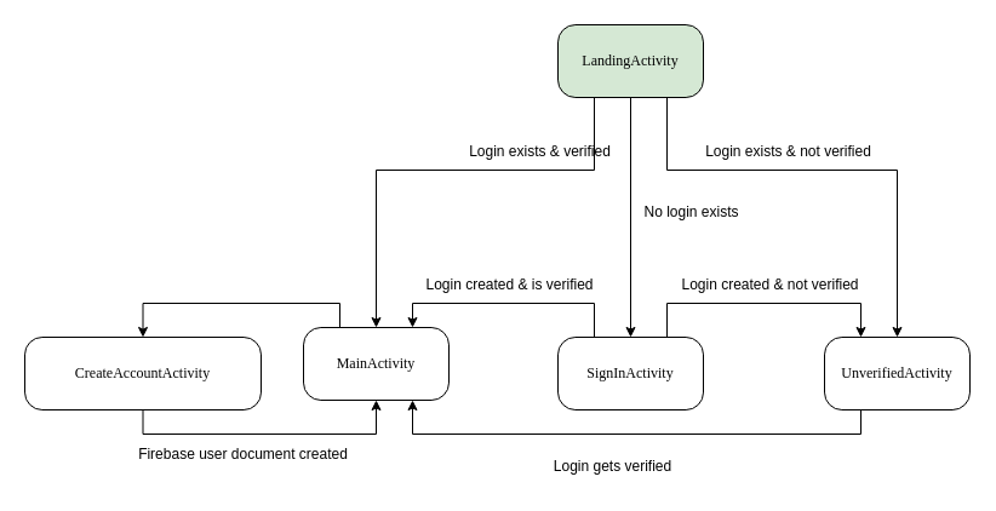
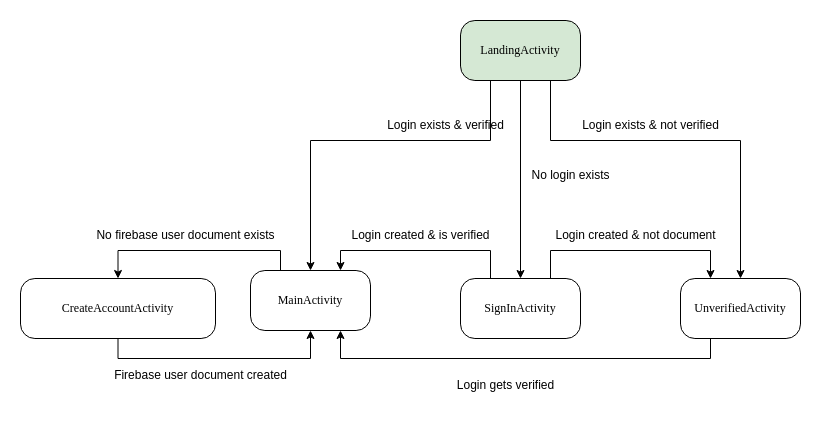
+ <mxCell id="17" value="No firebase user document exists" style="text;html=1;align=center;verticalAlign=middle;resizable=0;points=[];autosize=1;strokeColor=none;fillColor=none;" vertex="1" parent="1"><mxGeometry x="80" y="220" width="210" height="30" as="geometry" /></mxCell>
- <mxCell id="20" value="Login created &amp;amp; not verified" style="text;html=1;align=center;verticalAlign=middle;resizable=0;points=[];autosize=1;strokeColor=none;fillColor=none;" vertex="1" parent="1"><mxGeometry x="550" y="220" width="170" height="30" as="geometry" /></mxCell>
+ <mxCell id="20" value="Login created &amp;amp; not document" style="text;html=1;align=center;verticalAlign=middle;resizable=0;points=[];autosize=1;strokeColor=none;fillColor=none;" vertex="1" parent="1"><mxGeometry x="550" y="220" width="170" height="30" as="geometry" /></mxCell>
